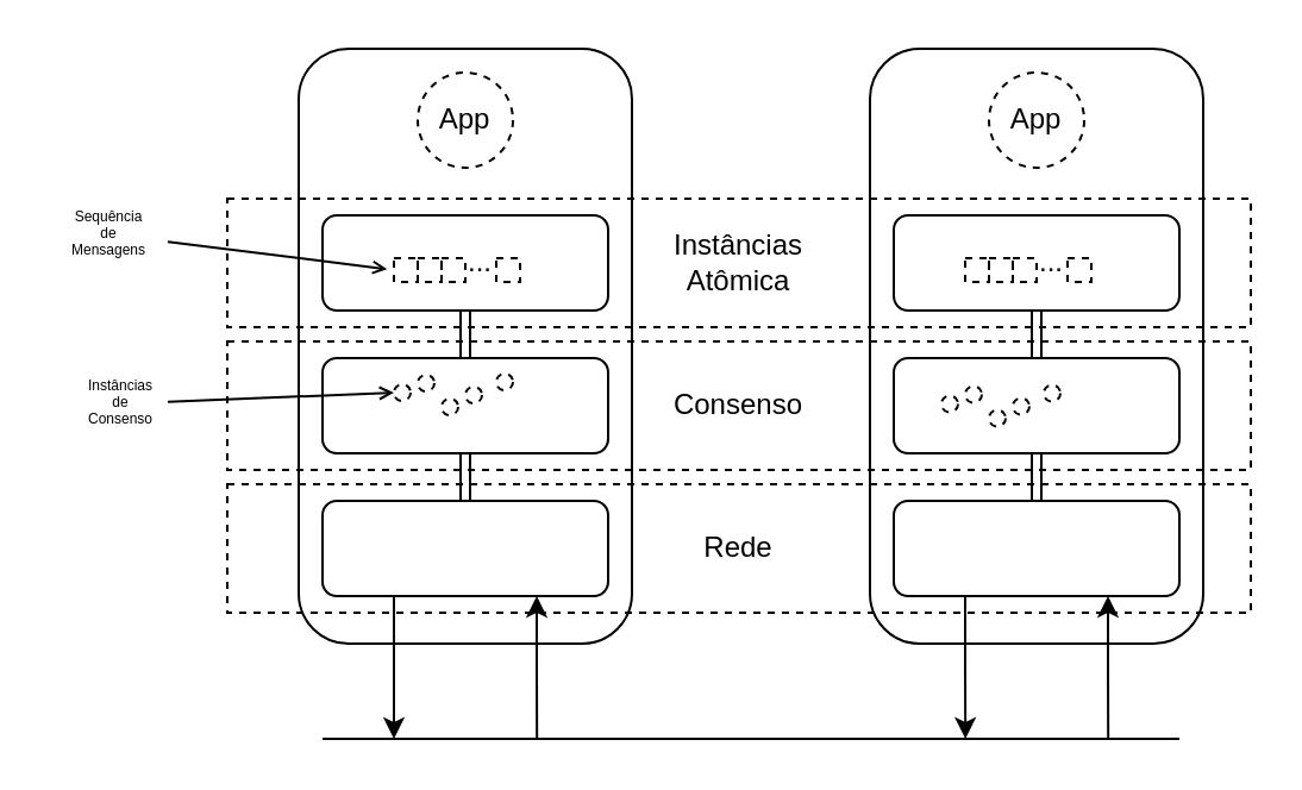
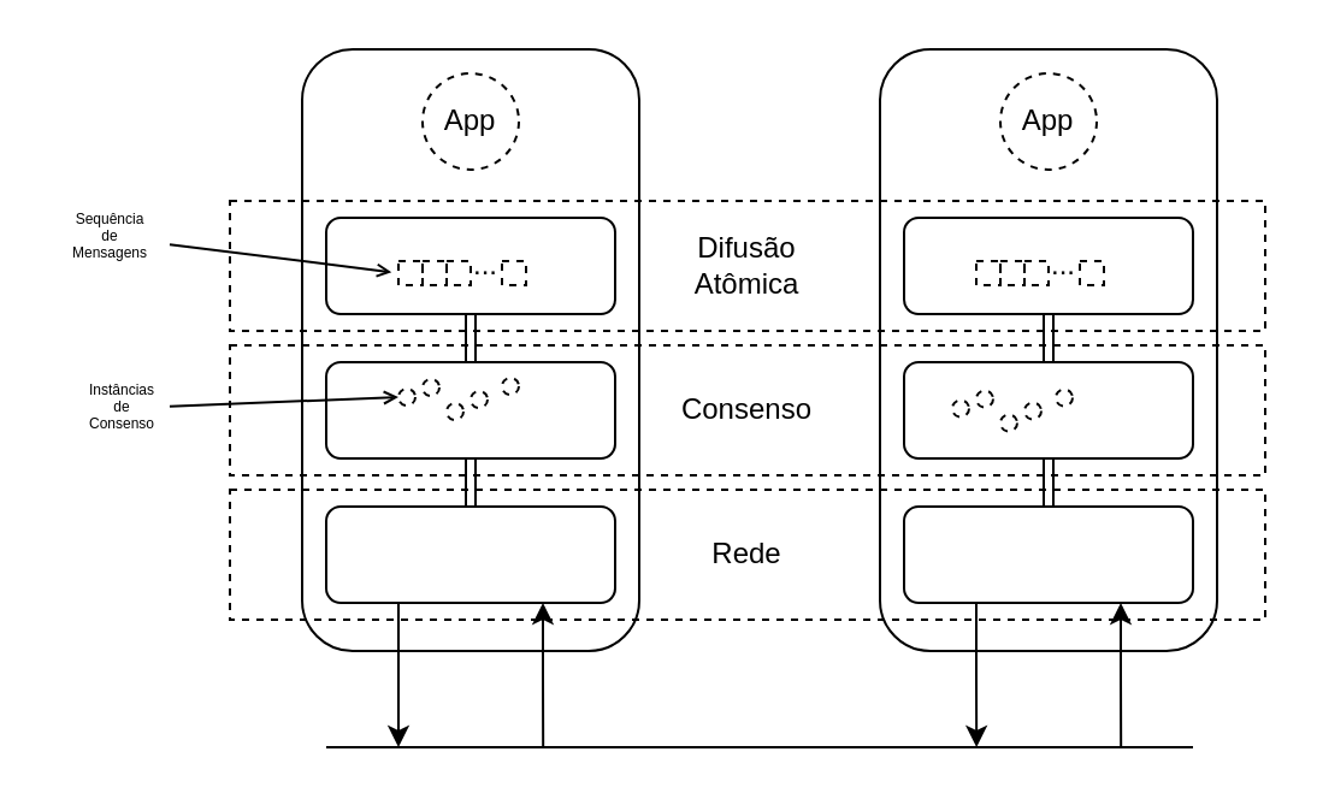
- <mxCell id="6" value="Instâncias&lt;br&gt;Atômica" style="rounded=0;whiteSpace=wrap;html=1;dashed=1;fillColor=none;" vertex="1" parent="1"><mxGeometry x="95" y="83" width="430" height="54" as="geometry" /></mxCell>
+ <mxCell id="6" value="Difusão&lt;br&gt;Atômica" style="rounded=0;whiteSpace=wrap;html=1;dashed=1;fillColor=none;" vertex="1" parent="1"><mxGeometry x="95" y="83" width="430" height="54" as="geometry" /></mxCell>
